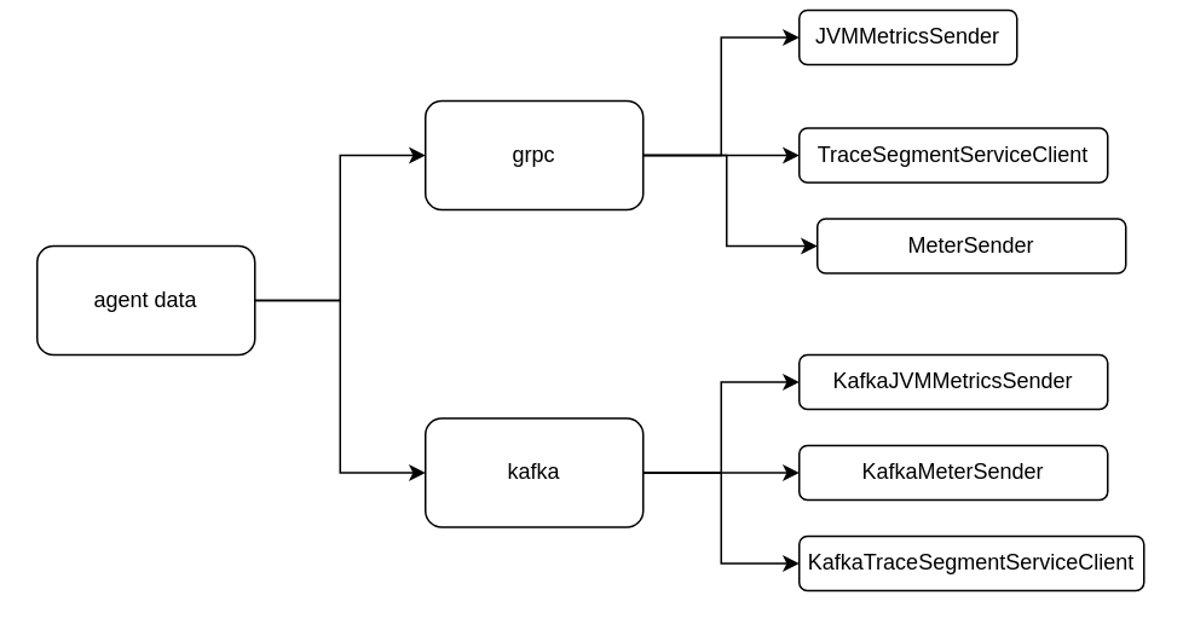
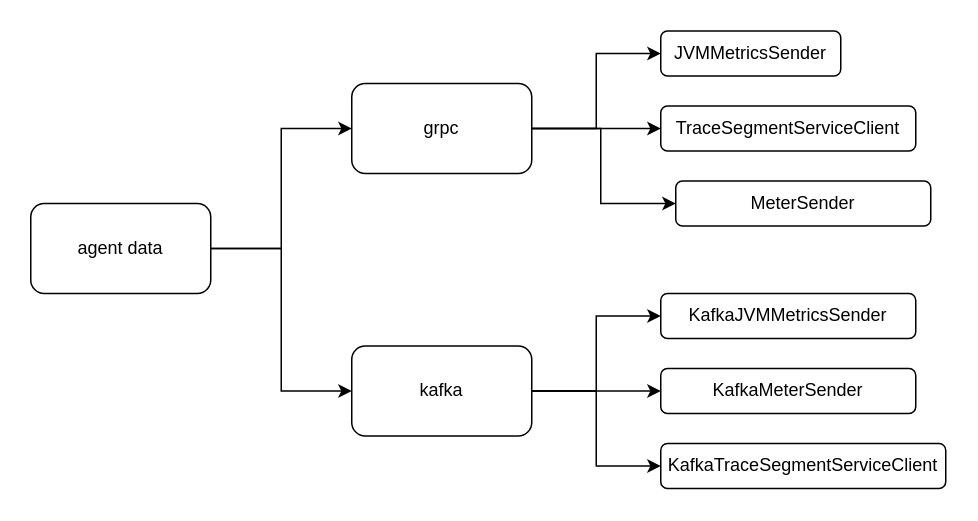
- <mxCell id="10" value="JVMMetricsSender" style="rounded=1;whiteSpace=wrap;html=1;" vertex="1" parent="1"><mxGeometry x="440" y="5" width="120" height="30" as="geometry" /></mxCell>
+ <mxCell id="10" value="JVMMetricsSender" style="rounded=1;whiteSpace=wrap;html=1;" vertex="1" parent="1"><mxGeometry x="440" y="20" width="120" height="30" as="geometry" /></mxCell>
